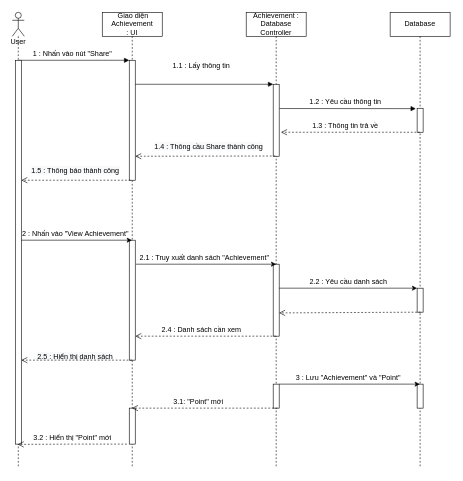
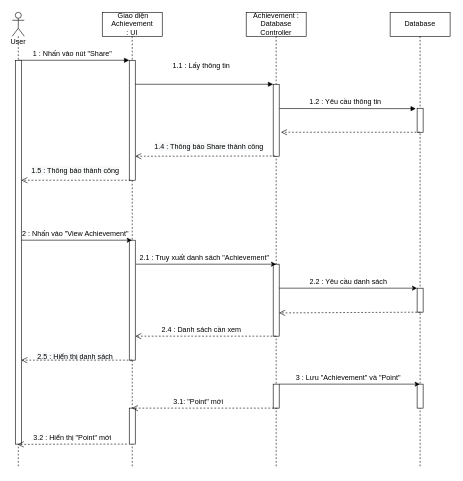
- <mxCell id="31" value="1.3 : Thông tin trả về" style="text;html=1;align=center;verticalAlign=middle;resizable=0;points=[];autosize=1;" parent="1" vertex="1"><mxGeometry x="510" y="200" width="130" height="20" as="geometry" /></mxCell>
- <mxCell id="32" value="&lt;span style=&quot;color: rgb(0 , 0 , 0) ; font-family: &amp;#34;helvetica&amp;#34; ; font-size: 12px ; font-style: normal ; font-weight: 400 ; letter-spacing: normal ; text-align: center ; text-indent: 0px ; text-transform: none ; word-spacing: 0px ; background-color: rgb(248 , 249 , 250) ; display: inline ; float: none&quot;&gt;1.4 : Thông cầu Share thành công&lt;/span&gt;" style="text;whiteSpace=wrap;html=1;" parent="1" vertex="1"><mxGeometry x="255" y="230" width="190" height="30" as="geometry" /></mxCell>
+ <mxCell id="32" value="&lt;span style=&quot;color: rgb(0 , 0 , 0) ; font-family: &amp;#34;helvetica&amp;#34; ; font-size: 12px ; font-style: normal ; font-weight: 400 ; letter-spacing: normal ; text-align: center ; text-indent: 0px ; text-transform: none ; word-spacing: 0px ; background-color: rgb(248 , 249 , 250) ; display: inline ; float: none&quot;&gt;1.4 : Thông báo Share thành công&lt;/span&gt;" style="text;whiteSpace=wrap;html=1;" parent="1" vertex="1"><mxGeometry x="255" y="230" width="190" height="30" as="geometry" /></mxCell>
